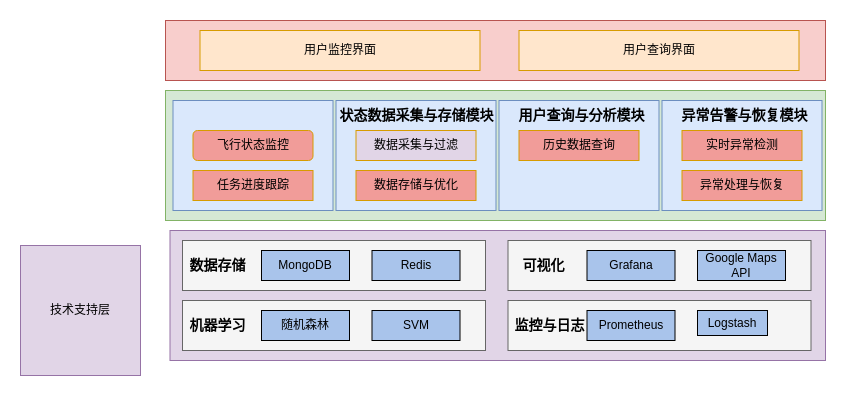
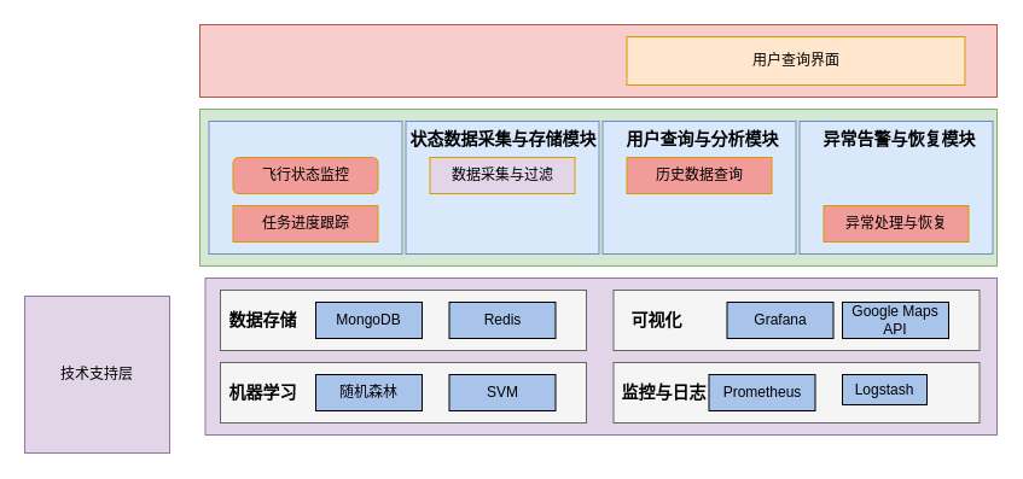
- <mxCell id="4" value="用户监控界面" style="rounded=0;whiteSpace=wrap;html=1;fillColor=#ffe6cc;strokeColor=#d79b00;" vertex="1" parent="1"><mxGeometry x="199.5" y="30" width="280" height="40" as="geometry" /></mxCell>
- <mxCell id="17" value="实时异常检测" style="rounded=0;whiteSpace=wrap;html=1;fillColor=#F19C99;strokeColor=#d79b00;" vertex="1" parent="1"><mxGeometry x="681.5" y="130" width="120" height="30" as="geometry" /></mxCell>
- <mxCell id="11" value="数据存储与优化 " style="rounded=0;whiteSpace=wrap;html=1;fillColor=#F19C99;strokeColor=#d79b00;" vertex="1" parent="1"><mxGeometry x="355.5" y="170" width="120" height="30" as="geometry" /></mxCell>
- <mxCell id="32" value="Grafana" style="rounded=0;whiteSpace=wrap;html=1;fillColor=#A9C4EB;" vertex="1" parent="1"><mxGeometry x="586.5" y="250" width="88" height="30" as="geometry" /></mxCell>
+ <mxCell id="32" value="Grafana" style="rounded=0;whiteSpace=wrap;html=1;fillColor=#A9C4EB;" vertex="1" parent="1"><mxGeometry x="601.5" y="250" width="88" height="30" as="geometry" /></mxCell>
